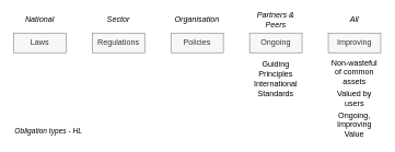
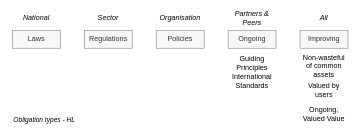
- <mxCell id="14" value="Ongoing, Improving Value" style="rounded=0;whiteSpace=wrap;html=1;fontSize=12;fillColor=none;align=center;opacity=80;strokeColor=none;" vertex="1" parent="1"><mxGeometry x="500" y="170" width="80" height="40" as="geometry" /></mxCell>
+ <mxCell id="14" value="Ongoing, Valued Value" style="rounded=0;whiteSpace=wrap;html=1;fontSize=12;fillColor=none;align=center;opacity=80;strokeColor=none;" vertex="1" parent="1"><mxGeometry x="500" y="170" width="80" height="40" as="geometry" /></mxCell>
